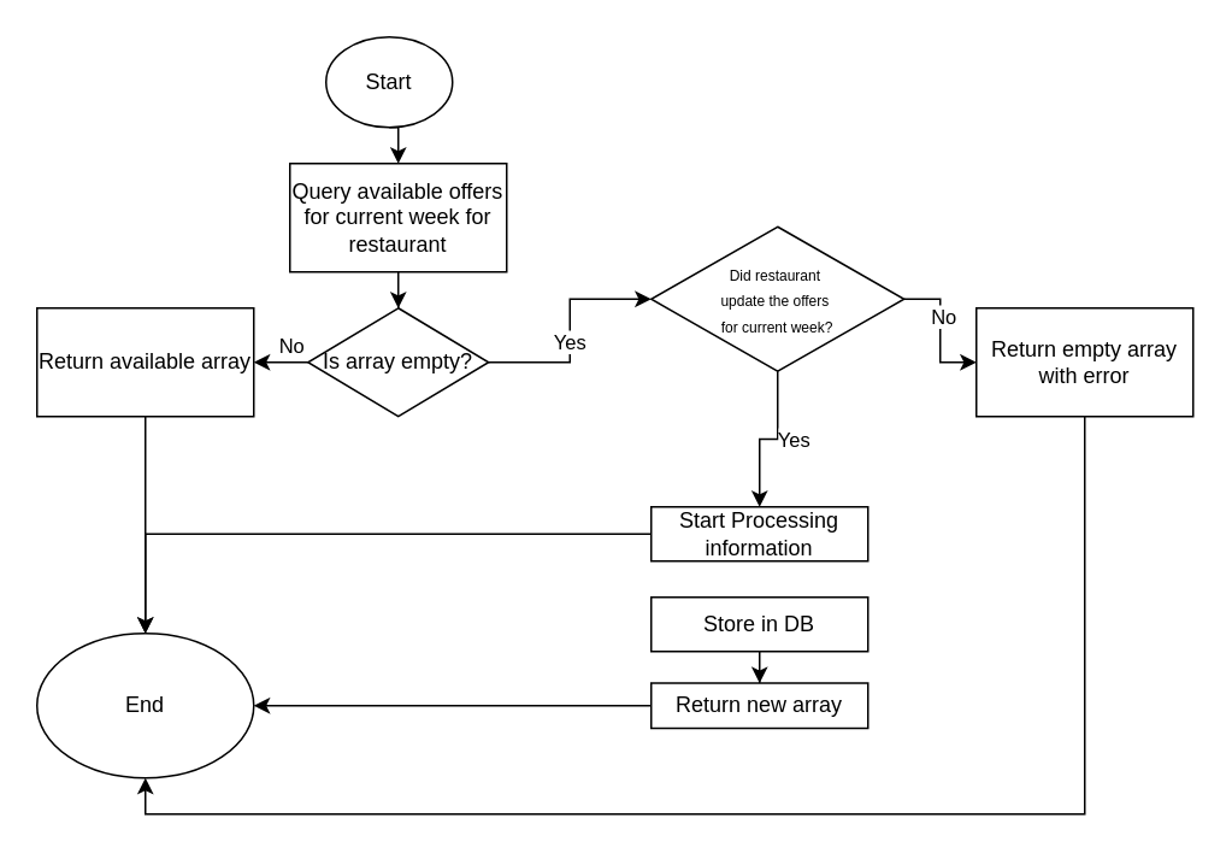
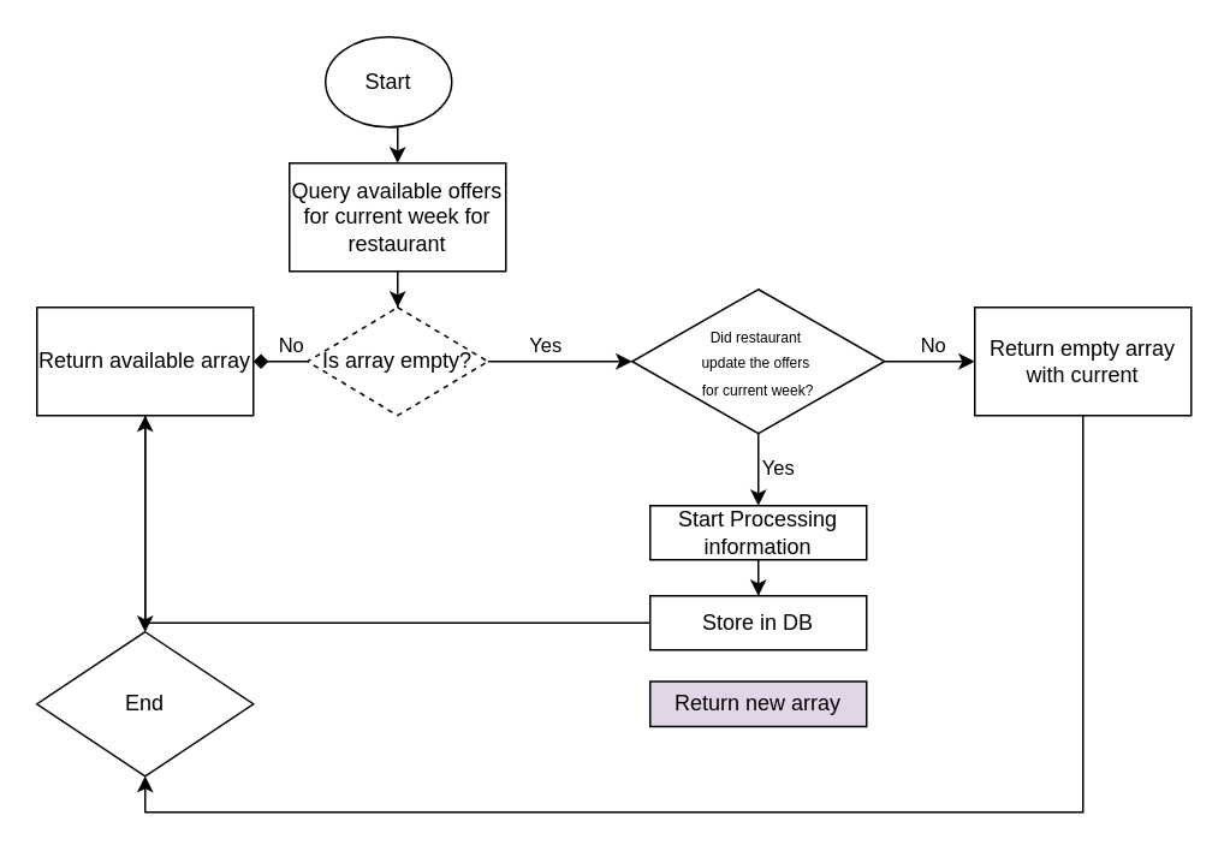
- <mxCell id="18" value="&lt;div style=&quot;&quot;&gt;&lt;span style=&quot;font-size: 8px; background-color: initial;&quot;&gt;Did restaurant&amp;nbsp;&lt;/span&gt;&lt;/div&gt;&lt;div style=&quot;&quot;&gt;&lt;span style=&quot;font-size: 8px; background-color: initial;&quot;&gt;update the offers&amp;nbsp;&lt;/span&gt;&lt;/div&gt;&lt;div style=&quot;&quot;&gt;&lt;span style=&quot;font-size: 8px; background-color: initial;&quot;&gt;for current week?&lt;/span&gt;&lt;/div&gt;" style="rhombus;whiteSpace=wrap;html=1;align=center;" vertex="1" parent="1"><mxGeometry x="360" y="125" width="140" height="80" as="geometry" /></mxCell>
+ <mxCell id="18" value="&lt;div style=&quot;&quot;&gt;&lt;span style=&quot;font-size: 8px; background-color: initial;&quot;&gt;Did restaurant&amp;nbsp;&lt;/span&gt;&lt;/div&gt;&lt;div style=&quot;&quot;&gt;&lt;span style=&quot;font-size: 8px; background-color: initial;&quot;&gt;update the offers&amp;nbsp;&lt;/span&gt;&lt;/div&gt;&lt;div style=&quot;&quot;&gt;&lt;span style=&quot;font-size: 8px; background-color: initial;&quot;&gt;for current week?&lt;/span&gt;&lt;/div&gt;" style="rhombus;whiteSpace=wrap;html=1;align=center;" vertex="1" parent="1"><mxGeometry x="350" y="160" width="140" height="80" as="geometry" /></mxCell>
- <mxCell id="6" style="edgeStyle=orthogonalEdgeStyle;rounded=0;orthogonalLoop=1;jettySize=auto;html=1;entryX=1;entryY=0.5;entryDx=0;entryDy=0;" edge="1" parent="1" source="10" target="12"><mxGeometry relative="1" as="geometry" /></mxCell>
+ <mxCell id="6" style="edgeStyle=orthogonalEdgeStyle;rounded=0;orthogonalLoop=1;jettySize=auto;html=1;entryX=1;entryY=0.5;entryDx=0;entryDy=0;endArrow=diamond;" edge="1" parent="1" source="10" target="12"><mxGeometry relative="1" as="geometry" /></mxCell>
- <mxCell id="10" value="Is array empty?" style="rhombus;whiteSpace=wrap;html=1;" vertex="1" parent="1"><mxGeometry x="170" y="170" width="100" height="60" as="geometry" /></mxCell>
+ <mxCell id="10" value="Is array empty?" style="rhombus;whiteSpace=wrap;html=1;dashed=1;" vertex="1" parent="1"><mxGeometry x="170" y="170" width="100" height="60" as="geometry" /></mxCell>
- <mxCell id="26" value="Return empty array with error" style="whiteSpace=wrap;html=1;" vertex="1" parent="1"><mxGeometry x="540" y="170" width="120" height="60" as="geometry" /></mxCell>
+ <mxCell id="26" value="Return empty array with current" style="whiteSpace=wrap;html=1;" vertex="1" parent="1"><mxGeometry x="540" y="170" width="120" height="60" as="geometry" /></mxCell>
- <mxCell id="19" value="" style="edgeStyle=orthogonalEdgeStyle;rounded=0;orthogonalLoop=1;jettySize=auto;html=1;" edge="1" parent="1" source="20" target="13"><mxGeometry relative="1" as="geometry" /></mxCell>
+ <mxCell id="19" value="" style="edgeStyle=orthogonalEdgeStyle;rounded=0;orthogonalLoop=1;jettySize=auto;html=1;" edge="1" parent="1" source="20" target="22"><mxGeometry relative="1" as="geometry" /></mxCell>
- <mxCell id="21" value="" style="edgeStyle=orthogonalEdgeStyle;rounded=0;orthogonalLoop=1;jettySize=auto;html=1;" edge="1" parent="1" source="22" target="24"><mxGeometry relative="1" as="geometry" /></mxCell>
+ <mxCell id="21" value="" style="edgeStyle=orthogonalEdgeStyle;rounded=0;orthogonalLoop=1;jettySize=auto;html=1;" edge="1" parent="1" source="22" target="12"><mxGeometry relative="1" as="geometry" /></mxCell>
- <mxCell id="13" value="End" style="ellipse;whiteSpace=wrap;html=1;" vertex="1" parent="1"><mxGeometry x="20" y="350" width="120" height="80" as="geometry" /></mxCell>
+ <mxCell id="13" value="End" style="rhombus;whiteSpace=wrap;html=1;" vertex="1" parent="1"><mxGeometry x="20" y="350" width="120" height="80" as="geometry" /></mxCell>
- <mxCell id="23" style="edgeStyle=orthogonalEdgeStyle;rounded=0;orthogonalLoop=1;jettySize=auto;html=1;entryX=1;entryY=0.5;entryDx=0;entryDy=0;" edge="1" parent="1" source="24" target="13"><mxGeometry relative="1" as="geometry" /></mxCell>
- <mxCell id="24" value="Return new array" style="whiteSpace=wrap;html=1;" vertex="1" parent="1"><mxGeometry x="360" y="377.5" width="120" height="25" as="geometry" /></mxCell>
+ <mxCell id="24" value="Return new array" style="whiteSpace=wrap;html=1;fillColor=#e1d5e7;" vertex="1" parent="1"><mxGeometry x="360" y="377.5" width="120" height="25" as="geometry" /></mxCell>
